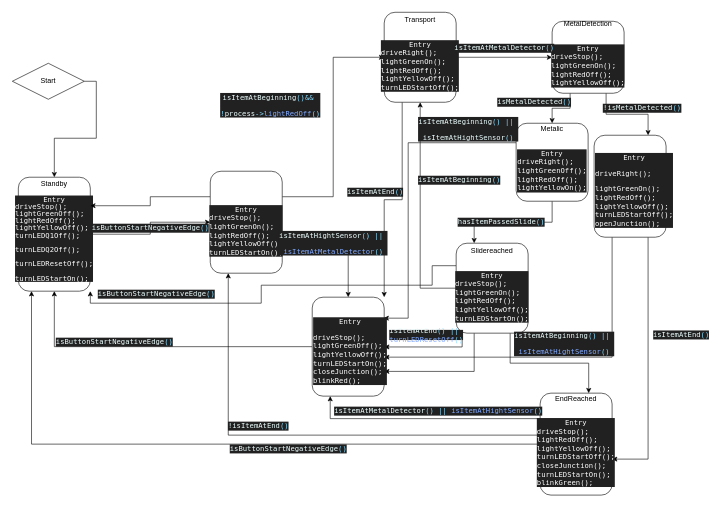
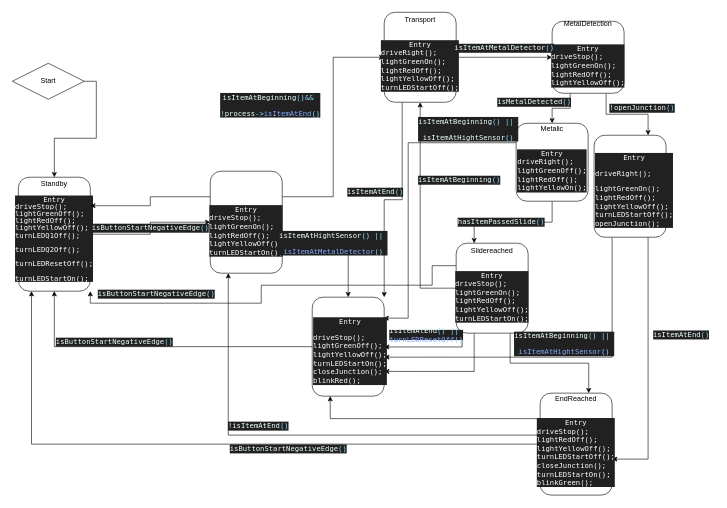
- <mxCell id="35" value="&lt;div style=&quot;background-color:#212121;color:#eeffff;font-family:'JetBrains Mono',monospace;font-size:9.0pt;&quot;&gt;&lt;pre&gt;isItemAtBeginning&lt;span style=&quot;color:#89ddff;&quot;&gt;()&amp;amp;&amp;amp; &lt;/span&gt;&lt;/pre&gt;&lt;pre&gt;&lt;span style=&quot;color:#89ddff;&quot;&gt;!&lt;/span&gt;process&lt;span style=&quot;color:#89ddff;&quot;&gt;-&amp;gt;&lt;/span&gt;&lt;span style=&quot;color:#82aaff;&quot;&gt;lightRedOff&lt;/span&gt;&lt;span style=&quot;color:#89ddff;&quot;&gt;()&lt;/span&gt;&lt;/pre&gt;&lt;/div&gt;" style="text;html=1;align=center;verticalAlign=middle;resizable=0;points=[];autosize=1;strokeColor=none;fillColor=none;" vertex="1" parent="1"><mxGeometry x="360" y="135" width="180" height="80" as="geometry" /></mxCell>
+ <mxCell id="35" value="&lt;div style=&quot;background-color:#212121;color:#eeffff;font-family:'JetBrains Mono',monospace;font-size:9.0pt;&quot;&gt;&lt;pre&gt;isItemAtBeginning&lt;span style=&quot;color:#89ddff;&quot;&gt;()&amp;amp;&amp;amp; &lt;/span&gt;&lt;/pre&gt;&lt;pre&gt;&lt;span style=&quot;color:#89ddff;&quot;&gt;!&lt;/span&gt;process&lt;span style=&quot;color:#89ddff;&quot;&gt;-&amp;gt;&lt;/span&gt;&lt;span style=&quot;color:#82aaff;&quot;&gt;isItemAtEnd&lt;/span&gt;&lt;span style=&quot;color:#89ddff;&quot;&gt;()&lt;/span&gt;&lt;/pre&gt;&lt;/div&gt;" style="text;html=1;align=center;verticalAlign=middle;resizable=0;points=[];autosize=1;strokeColor=none;fillColor=none;" vertex="1" parent="1"><mxGeometry x="360" y="135" width="180" height="80" as="geometry" /></mxCell>
- <mxCell id="40" value="&lt;div style=&quot;background-color:#212121;color:#eeffff;font-family:'JetBrains Mono',monospace;font-size:9.0pt;&quot;&gt;&lt;pre&gt;!isMetalDetected&lt;span style=&quot;color:#89ddff;&quot;&gt;()&lt;/span&gt;&lt;/pre&gt;&lt;/div&gt;" style="text;html=1;align=center;verticalAlign=middle;resizable=0;points=[];autosize=1;strokeColor=none;fillColor=none;" vertex="1" parent="1"><mxGeometry x="1000" y="155" width="140" height="50" as="geometry" /></mxCell>
+ <mxCell id="40" value="&lt;div style=&quot;background-color:#212121;color:#eeffff;font-family:'JetBrains Mono',monospace;font-size:9.0pt;&quot;&gt;&lt;pre&gt;!openJunction&lt;span style=&quot;color:#89ddff;&quot;&gt;()&lt;/span&gt;&lt;/pre&gt;&lt;/div&gt;" style="text;html=1;align=center;verticalAlign=middle;resizable=0;points=[];autosize=1;strokeColor=none;fillColor=none;" vertex="1" parent="1"><mxGeometry x="1000" y="155" width="140" height="50" as="geometry" /></mxCell>
- <mxCell id="45" value="&lt;div style=&quot;background-color:#212121;color:#eeffff;font-family:'JetBrains Mono',monospace;font-size:9.0pt;&quot;&gt;&lt;pre&gt;isItemAtMetalDetector&lt;span style=&quot;color:#89ddff;&quot;&gt;() || &lt;/span&gt;&lt;span style=&quot;color:#82aaff;&quot;&gt;isItemAtHightSensor&lt;/span&gt;&lt;span style=&quot;color:#89ddff;&quot;&gt;()&lt;/span&gt;&lt;/pre&gt;&lt;/div&gt;" style="text;html=1;align=center;verticalAlign=middle;resizable=0;points=[];autosize=1;strokeColor=none;fillColor=none;" vertex="1" parent="1"><mxGeometry x="560" y="660" width="340" height="50" as="geometry" /></mxCell>
